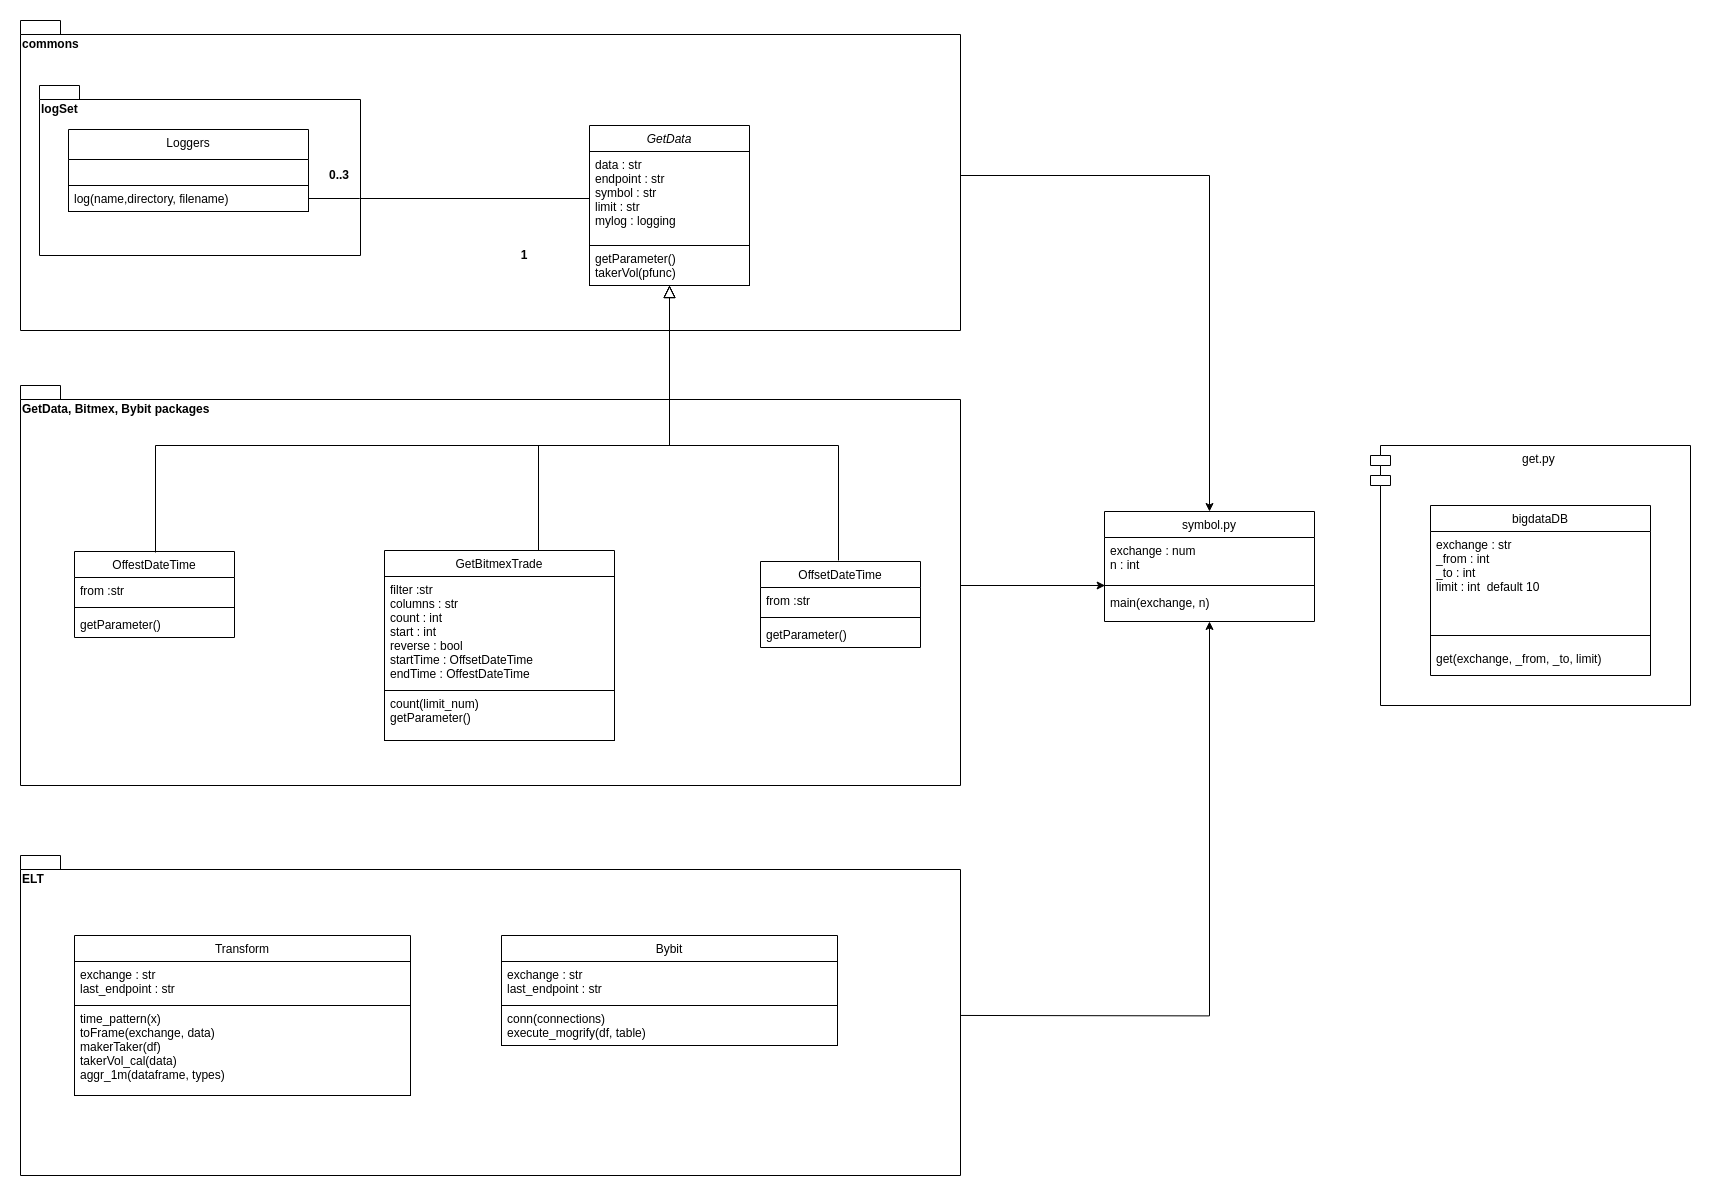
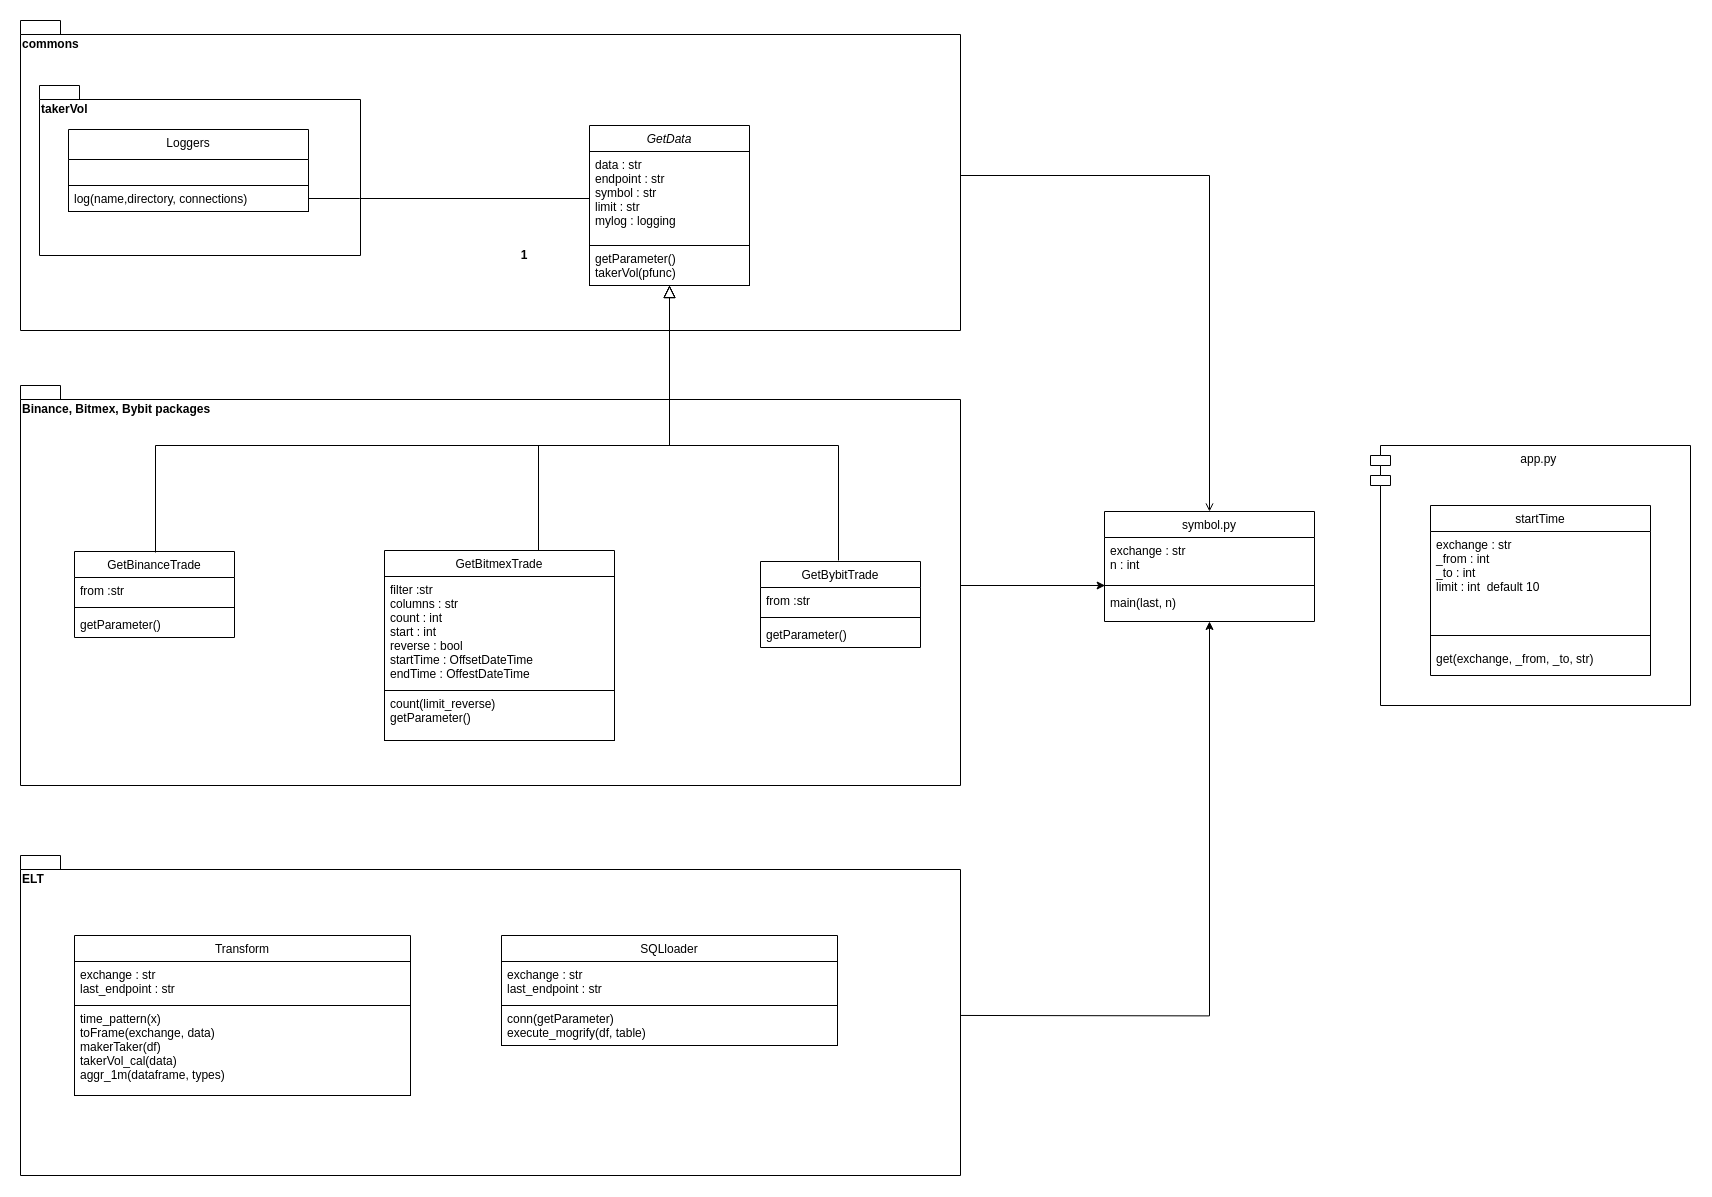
- <mxCell id="5" value="logSet" style="shape=folder;fontStyle=1;spacingTop=10;tabWidth=40;tabHeight=14;tabPosition=left;html=1;strokeColor=#000000;align=left;verticalAlign=top;" parent="1" vertex="1"><mxGeometry x="39" y="85" width="321" height="170" as="geometry" /></mxCell>
+ <mxCell id="5" value="takerVol" style="shape=folder;fontStyle=1;spacingTop=10;tabWidth=40;tabHeight=14;tabPosition=left;html=1;strokeColor=#000000;align=left;verticalAlign=top;" parent="1" vertex="1"><mxGeometry x="39" y="85" width="321" height="170" as="geometry" /></mxCell>
- <mxCell id="28" value="&lt;b&gt;0..3&lt;/b&gt;" style="text;html=1;strokeColor=none;fillColor=none;align=center;verticalAlign=middle;whiteSpace=wrap;rounded=0;" parent="1" vertex="1"><mxGeometry x="319" y="165" width="40" height="20" as="geometry" /></mxCell>
- <mxCell id="18" value="log(name,directory, filename)" style="text;align=left;verticalAlign=top;spacingLeft=4;spacingRight=4;overflow=hidden;rotatable=0;points=[[0,0.5],[1,0.5]];portConstraint=eastwest;strokeColor=#000000;" parent="17" vertex="1"><mxGeometry y="26" width="240" height="26" as="geometry" /></mxCell>
+ <mxCell id="18" value="log(name,directory, connections)" style="text;align=left;verticalAlign=top;spacingLeft=4;spacingRight=4;overflow=hidden;rotatable=0;points=[[0,0.5],[1,0.5]];portConstraint=eastwest;strokeColor=#000000;" parent="17" vertex="1"><mxGeometry y="26" width="240" height="26" as="geometry" /></mxCell>
- <mxCell id="7" value="GetData, Bitmex, Bybit packages&amp;nbsp;&amp;nbsp;" style="shape=folder;fontStyle=1;spacingTop=10;tabWidth=40;tabHeight=14;tabPosition=left;html=1;strokeColor=#000000;align=left;verticalAlign=top;" parent="1" vertex="1"><mxGeometry x="20" y="385" width="940" height="400" as="geometry" /></mxCell>
+ <mxCell id="7" value="Binance, Bitmex, Bybit packages&amp;nbsp;&amp;nbsp;" style="shape=folder;fontStyle=1;spacingTop=10;tabWidth=40;tabHeight=14;tabPosition=left;html=1;strokeColor=#000000;align=left;verticalAlign=top;" parent="1" vertex="1"><mxGeometry x="20" y="385" width="940" height="400" as="geometry" /></mxCell>
- <mxCell id="2" value="get.py " style="shape=module;align=left;spacingLeft=20;align=center;verticalAlign=top;" vertex="1" parent="1"><mxGeometry x="1370" y="445" width="320" height="260" as="geometry" /></mxCell>
+ <mxCell id="2" value="app.py " style="shape=module;align=left;spacingLeft=20;align=center;verticalAlign=top;" vertex="1" parent="1"><mxGeometry x="1370" y="445" width="320" height="260" as="geometry" /></mxCell>
- <mxCell id="3" style="edgeStyle=orthogonalEdgeStyle;rounded=0;orthogonalLoop=1;jettySize=auto;html=1;" edge="1" parent="1" source="4" target="39"><mxGeometry relative="1" as="geometry" /></mxCell>
+ <mxCell id="3" style="edgeStyle=orthogonalEdgeStyle;rounded=0;orthogonalLoop=1;jettySize=auto;html=1;endArrow=open;" edge="1" parent="1" source="4" target="39"><mxGeometry relative="1" as="geometry" /></mxCell>
- <mxCell id="43" value="bigdataDB" style="swimlane;fontStyle=0;align=center;verticalAlign=top;childLayout=stackLayout;horizontal=1;startSize=26;horizontalStack=0;resizeParent=1;resizeLast=0;collapsible=1;marginBottom=0;rounded=0;shadow=0;strokeWidth=1;" vertex="1" parent="1"><mxGeometry x="1430" y="505" width="220" height="170" as="geometry"><mxRectangle x="130" y="380" width="160" height="26" as="alternateBounds" /></mxGeometry></mxCell>
+ <mxCell id="43" value="startTime" style="swimlane;fontStyle=0;align=center;verticalAlign=top;childLayout=stackLayout;horizontal=1;startSize=26;horizontalStack=0;resizeParent=1;resizeLast=0;collapsible=1;marginBottom=0;rounded=0;shadow=0;strokeWidth=1;" vertex="1" parent="1"><mxGeometry x="1430" y="505" width="220" height="170" as="geometry"><mxRectangle x="130" y="380" width="160" height="26" as="alternateBounds" /></mxGeometry></mxCell>
- <mxCell id="40" value="exchange : num&#10;n : int" style="text;align=left;verticalAlign=top;spacingLeft=4;spacingRight=4;overflow=hidden;rotatable=0;points=[[0,0.5],[1,0.5]];portConstraint=eastwest;" vertex="1" parent="39"><mxGeometry y="26" width="210" height="44" as="geometry" /></mxCell>
+ <mxCell id="40" value="exchange : str&#10;n : int" style="text;align=left;verticalAlign=top;spacingLeft=4;spacingRight=4;overflow=hidden;rotatable=0;points=[[0,0.5],[1,0.5]];portConstraint=eastwest;" vertex="1" parent="39"><mxGeometry y="26" width="210" height="44" as="geometry" /></mxCell>
- <mxCell id="11" value="OffestDateTime" style="swimlane;fontStyle=0;align=center;verticalAlign=top;childLayout=stackLayout;horizontal=1;startSize=26;horizontalStack=0;resizeParent=1;resizeLast=0;collapsible=1;marginBottom=0;rounded=0;shadow=0;strokeWidth=1;" parent="1" vertex="1"><mxGeometry x="74" y="551" width="160" height="86" as="geometry"><mxRectangle x="130" y="380" width="160" height="26" as="alternateBounds" /></mxGeometry></mxCell>
+ <mxCell id="11" value="GetBinanceTrade" style="swimlane;fontStyle=0;align=center;verticalAlign=top;childLayout=stackLayout;horizontal=1;startSize=26;horizontalStack=0;resizeParent=1;resizeLast=0;collapsible=1;marginBottom=0;rounded=0;shadow=0;strokeWidth=1;" parent="1" vertex="1"><mxGeometry x="74" y="551" width="160" height="86" as="geometry"><mxRectangle x="130" y="380" width="160" height="26" as="alternateBounds" /></mxGeometry></mxCell>
- <mxCell id="24" value="OffsetDateTime" style="swimlane;fontStyle=0;align=center;verticalAlign=top;childLayout=stackLayout;horizontal=1;startSize=26;horizontalStack=0;resizeParent=1;resizeLast=0;collapsible=1;marginBottom=0;rounded=0;shadow=0;strokeWidth=1;" parent="1" vertex="1"><mxGeometry x="760" y="561" width="160" height="86" as="geometry"><mxRectangle x="130" y="380" width="160" height="26" as="alternateBounds" /></mxGeometry></mxCell>
+ <mxCell id="24" value="GetBybitTrade" style="swimlane;fontStyle=0;align=center;verticalAlign=top;childLayout=stackLayout;horizontal=1;startSize=26;horizontalStack=0;resizeParent=1;resizeLast=0;collapsible=1;marginBottom=0;rounded=0;shadow=0;strokeWidth=1;" parent="1" vertex="1"><mxGeometry x="760" y="561" width="160" height="86" as="geometry"><mxRectangle x="130" y="380" width="160" height="26" as="alternateBounds" /></mxGeometry></mxCell>
- <mxCell id="42" value="main(exchange, n)" style="text;align=left;verticalAlign=top;spacingLeft=4;spacingRight=4;overflow=hidden;rotatable=0;points=[[0,0.5],[1,0.5]];portConstraint=eastwest;" vertex="1" parent="39"><mxGeometry y="78" width="210" height="26" as="geometry" /></mxCell>
+ <mxCell id="42" value="main(last, n)" style="text;align=left;verticalAlign=top;spacingLeft=4;spacingRight=4;overflow=hidden;rotatable=0;points=[[0,0.5],[1,0.5]];portConstraint=eastwest;" vertex="1" parent="39"><mxGeometry y="78" width="210" height="26" as="geometry" /></mxCell>
- <mxCell id="46" value="get(exchange, _from, _to, limit)" style="text;align=left;verticalAlign=top;spacingLeft=4;spacingRight=4;overflow=hidden;rotatable=0;points=[[0,0.5],[1,0.5]];portConstraint=eastwest;" vertex="1" parent="43"><mxGeometry y="140" width="220" height="30" as="geometry" /></mxCell>
+ <mxCell id="46" value="get(exchange, _from, _to, str)" style="text;align=left;verticalAlign=top;spacingLeft=4;spacingRight=4;overflow=hidden;rotatable=0;points=[[0,0.5],[1,0.5]];portConstraint=eastwest;" vertex="1" parent="43"><mxGeometry y="140" width="220" height="30" as="geometry" /></mxCell>
- <mxCell id="22" value="count(limit_num)&#10;getParameter()&#10;" style="text;align=left;verticalAlign=top;spacingLeft=4;spacingRight=4;overflow=hidden;rotatable=0;points=[[0,0.5],[1,0.5]];portConstraint=eastwest;strokeColor=#000000;" parent="20" vertex="1"><mxGeometry y="140" width="230" height="50" as="geometry" /></mxCell>
+ <mxCell id="22" value="count(limit_reverse)&#10;getParameter()&#10;" style="text;align=left;verticalAlign=top;spacingLeft=4;spacingRight=4;overflow=hidden;rotatable=0;points=[[0,0.5],[1,0.5]];portConstraint=eastwest;strokeColor=#000000;" parent="20" vertex="1"><mxGeometry y="140" width="230" height="50" as="geometry" /></mxCell>
- <mxCell id="36" value="Bybit" style="swimlane;fontStyle=0;align=center;verticalAlign=top;childLayout=stackLayout;horizontal=1;startSize=26;horizontalStack=0;resizeParent=1;resizeLast=0;collapsible=1;marginBottom=0;rounded=0;shadow=0;strokeWidth=1;" parent="1" vertex="1"><mxGeometry x="501" y="935" width="336" height="110" as="geometry"><mxRectangle x="130" y="380" width="160" height="26" as="alternateBounds" /></mxGeometry></mxCell>
+ <mxCell id="36" value="SQLloader" style="swimlane;fontStyle=0;align=center;verticalAlign=top;childLayout=stackLayout;horizontal=1;startSize=26;horizontalStack=0;resizeParent=1;resizeLast=0;collapsible=1;marginBottom=0;rounded=0;shadow=0;strokeWidth=1;" parent="1" vertex="1"><mxGeometry x="501" y="935" width="336" height="110" as="geometry"><mxRectangle x="130" y="380" width="160" height="26" as="alternateBounds" /></mxGeometry></mxCell>
- <mxCell id="38" value="conn(connections)&#10;execute_mogrify(df, table)&#10;" style="text;align=left;verticalAlign=top;spacingLeft=4;spacingRight=4;overflow=hidden;rotatable=0;points=[[0,0.5],[1,0.5]];portConstraint=eastwest;strokeColor=#000000;" parent="36" vertex="1"><mxGeometry y="70" width="336" height="40" as="geometry" /></mxCell>
+ <mxCell id="38" value="conn(getParameter)&#10;execute_mogrify(df, table)&#10;" style="text;align=left;verticalAlign=top;spacingLeft=4;spacingRight=4;overflow=hidden;rotatable=0;points=[[0,0.5],[1,0.5]];portConstraint=eastwest;strokeColor=#000000;" parent="36" vertex="1"><mxGeometry y="70" width="336" height="40" as="geometry" /></mxCell>
